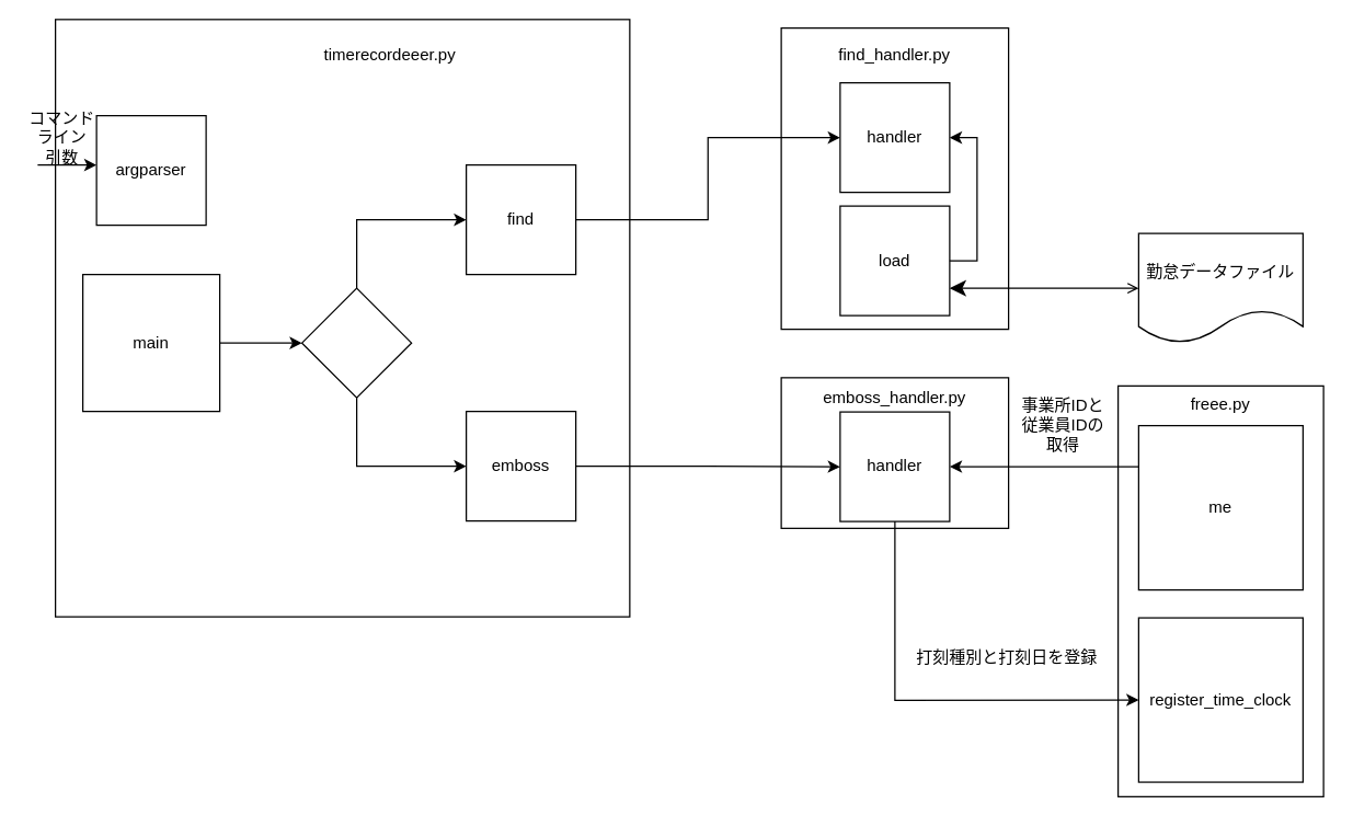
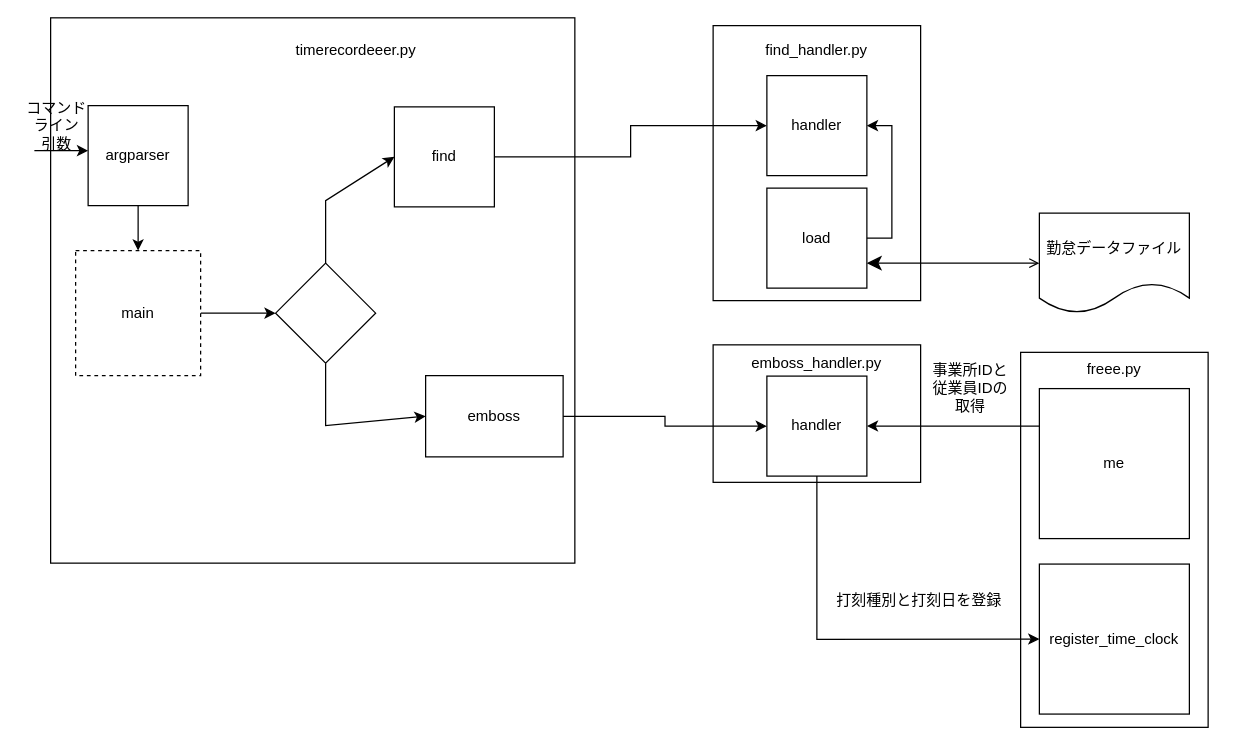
- <mxCell id="5" value="find" style="whiteSpace=wrap;html=1;aspect=fixed;" parent="1" vertex="1"><mxGeometry x="340" y="120" width="80" height="80" as="geometry" /></mxCell>
+ <mxCell id="5" value="find" style="whiteSpace=wrap;html=1;aspect=fixed;" parent="1" vertex="1"><mxGeometry x="315" y="85" width="80" height="80" as="geometry" /></mxCell>
+ <mxCell id="25" value="" style="edgeStyle=none;rounded=0;orthogonalLoop=1;jettySize=auto;html=1;startArrow=none;startFill=0;" parent="1" source="26" target="4" edge="1"><mxGeometry relative="1" as="geometry" /></mxCell>
- <mxCell id="4" value="main" style="whiteSpace=wrap;html=1;aspect=fixed;" parent="1" vertex="1"><mxGeometry x="60" y="200" width="100" height="100" as="geometry" /></mxCell>
+ <mxCell id="4" value="main" style="whiteSpace=wrap;html=1;aspect=fixed;dashed=1;" parent="1" vertex="1"><mxGeometry x="60" y="200" width="100" height="100" as="geometry" /></mxCell>
- <mxCell id="6" value="emboss" style="whiteSpace=wrap;html=1;aspect=fixed;" parent="1" vertex="1"><mxGeometry x="340" y="300" width="80" height="80" as="geometry" /></mxCell>
+ <mxCell id="6" value="emboss" style="whiteSpace=wrap;html=1;aspect=fixed;" parent="1" vertex="1"><mxGeometry x="340" y="300" width="110" height="65" as="geometry" /></mxCell>
